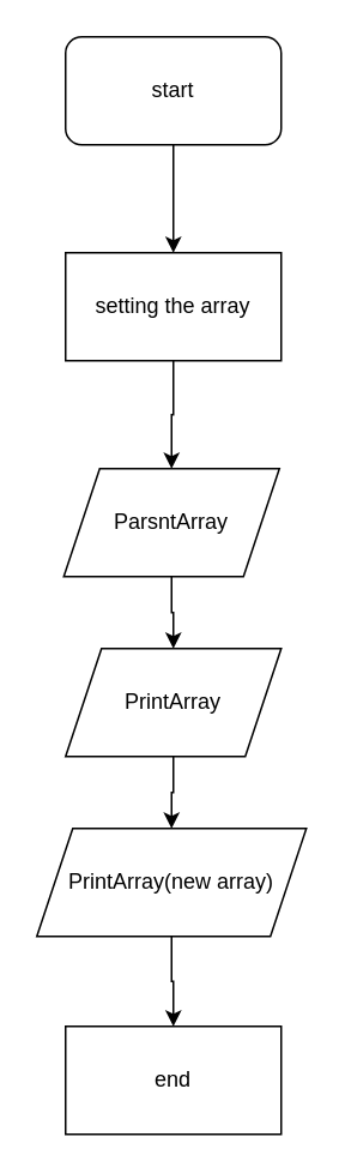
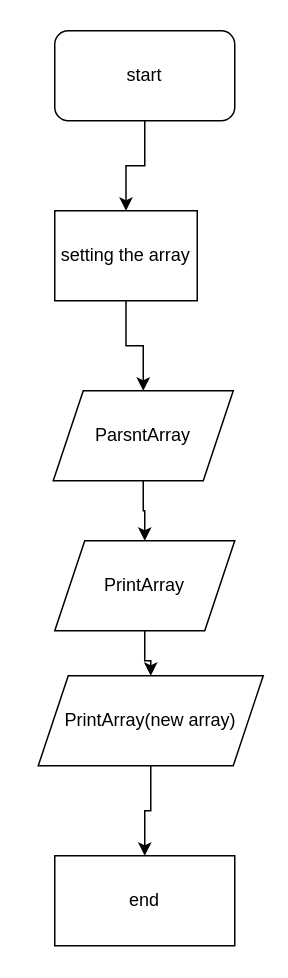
- <mxCell id="6" value="setting the array" style="rounded=0;whiteSpace=wrap;html=1;" parent="1" vertex="1"><mxGeometry x="36" y="140" width="120" height="60" as="geometry" /></mxCell>
+ <mxCell id="6" value="setting the array" style="rounded=0;whiteSpace=wrap;html=1;" parent="1" vertex="1"><mxGeometry x="36" y="140" width="95" height="60" as="geometry" /></mxCell>
- <mxCell id="12" value="PrintArray(new array)" style="shape=parallelogram;perimeter=parallelogramPerimeter;whiteSpace=wrap;html=1;fixedSize=1;" parent="1" vertex="1"><mxGeometry x="20" y="460" width="150" height="60" as="geometry" /></mxCell>
+ <mxCell id="12" value="PrintArray(new array)" style="shape=parallelogram;perimeter=parallelogramPerimeter;whiteSpace=wrap;html=1;fixedSize=1;" parent="1" vertex="1"><mxGeometry x="25" y="450" width="150" height="60" as="geometry" /></mxCell>
